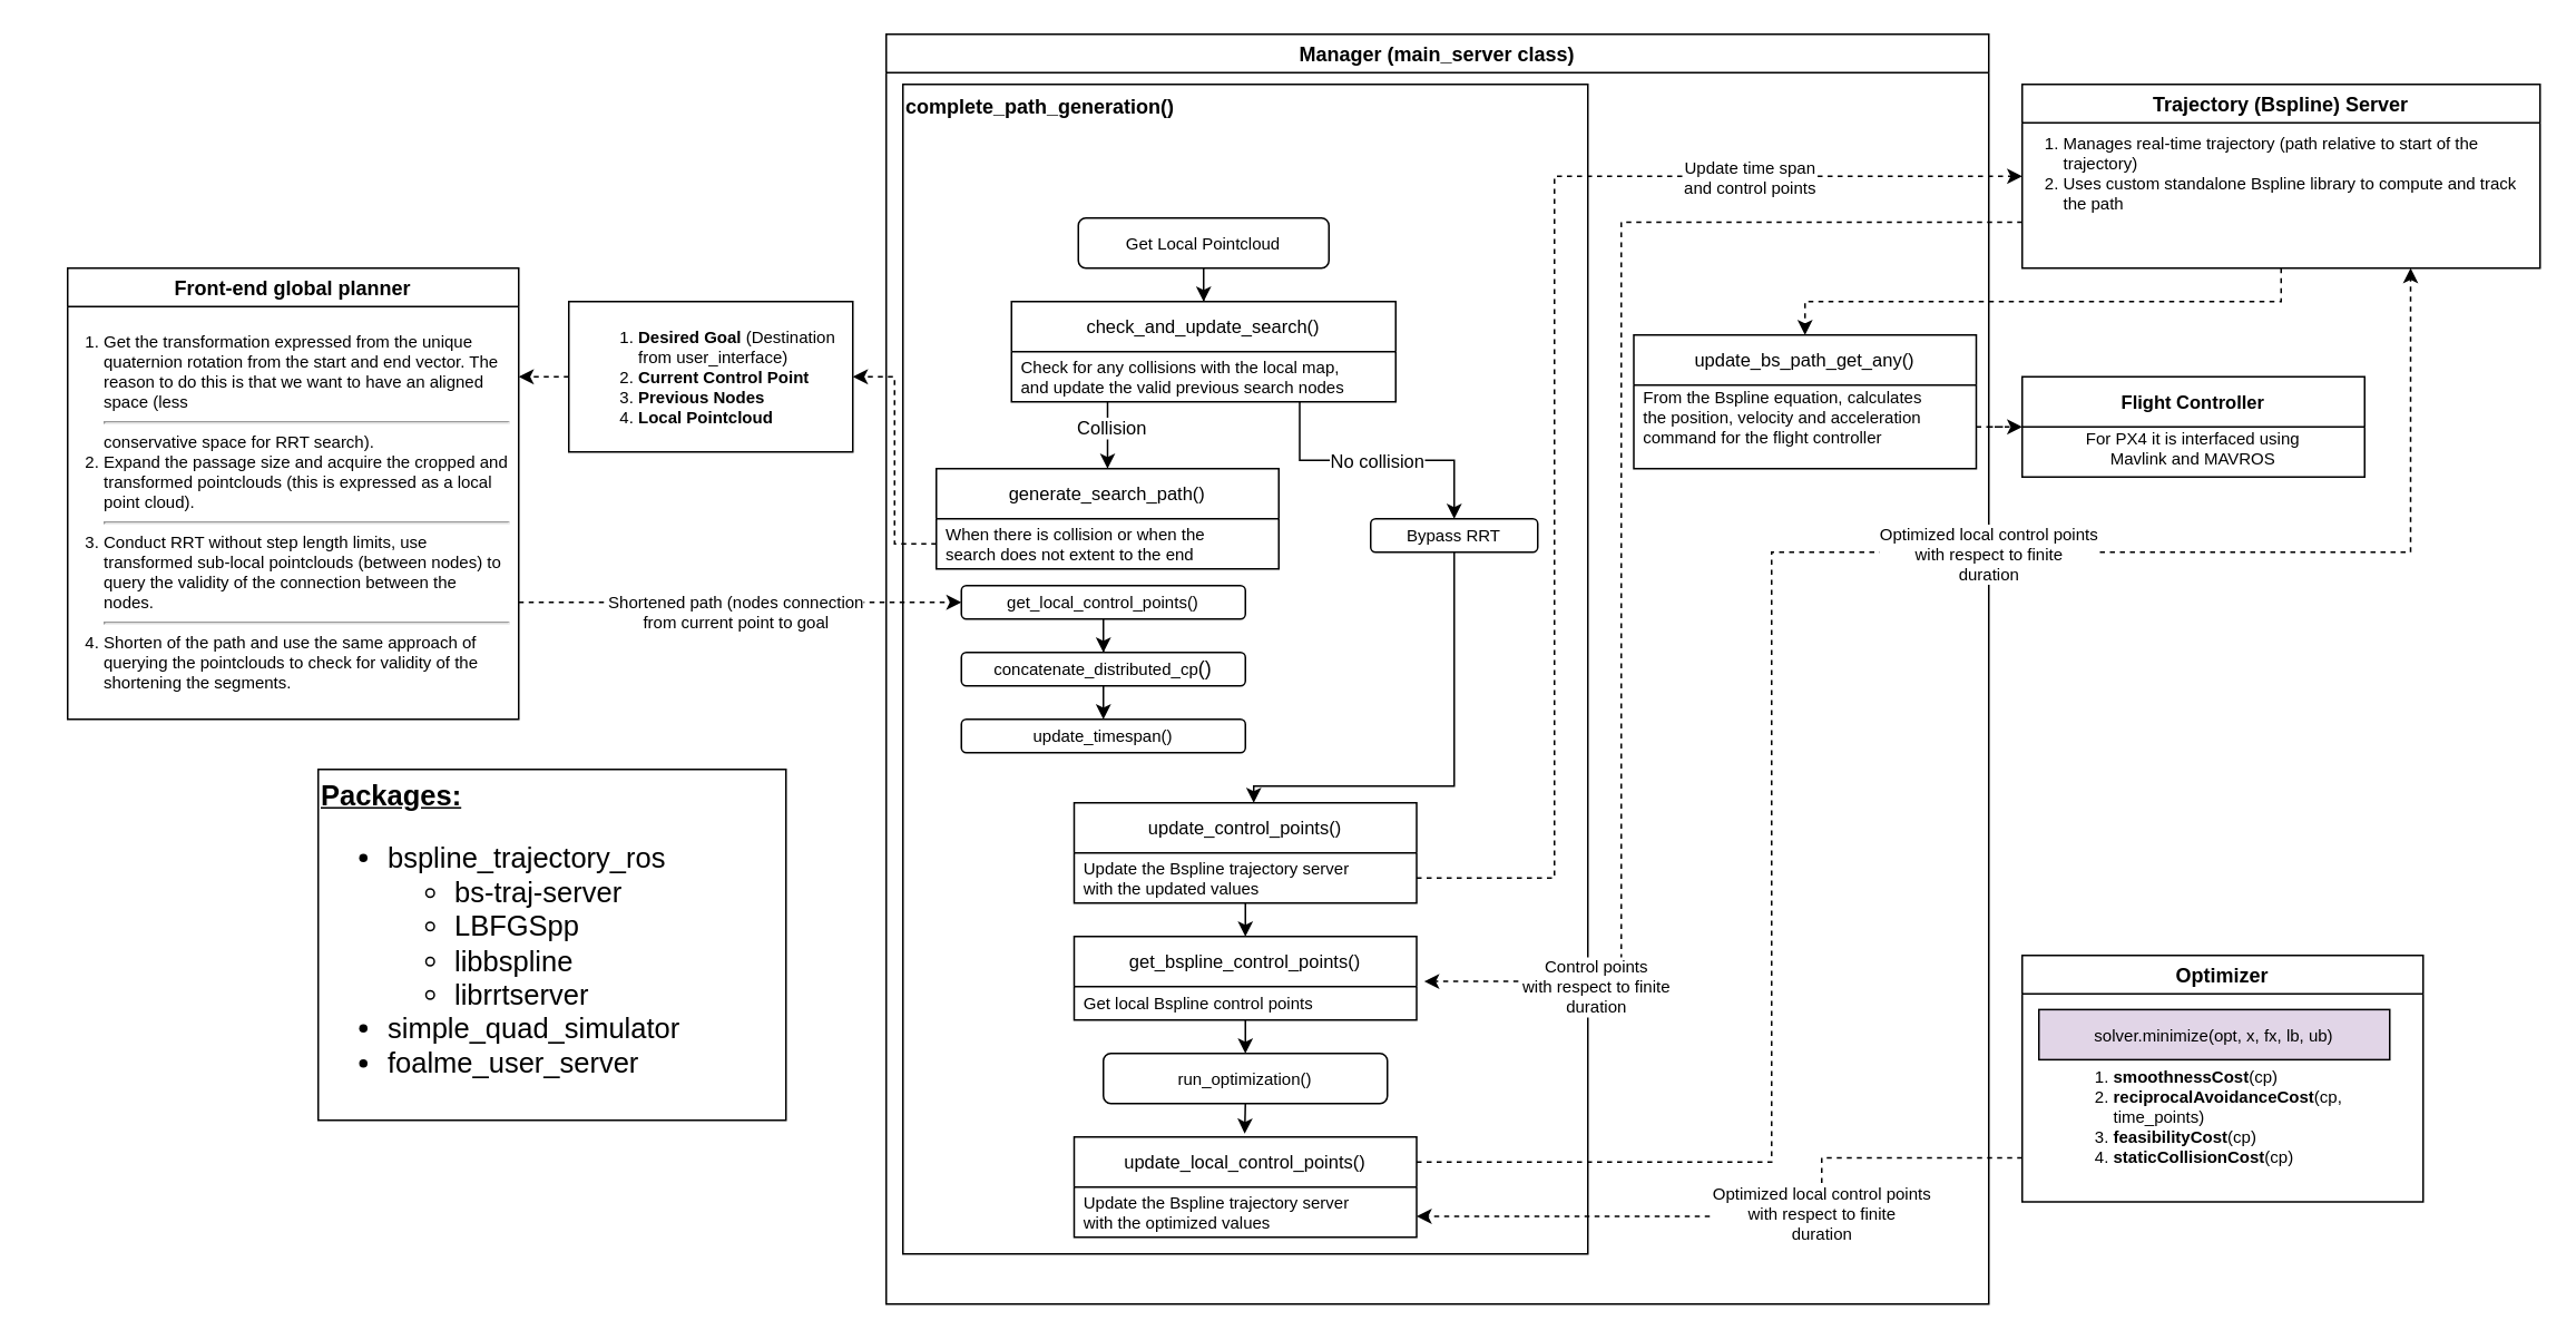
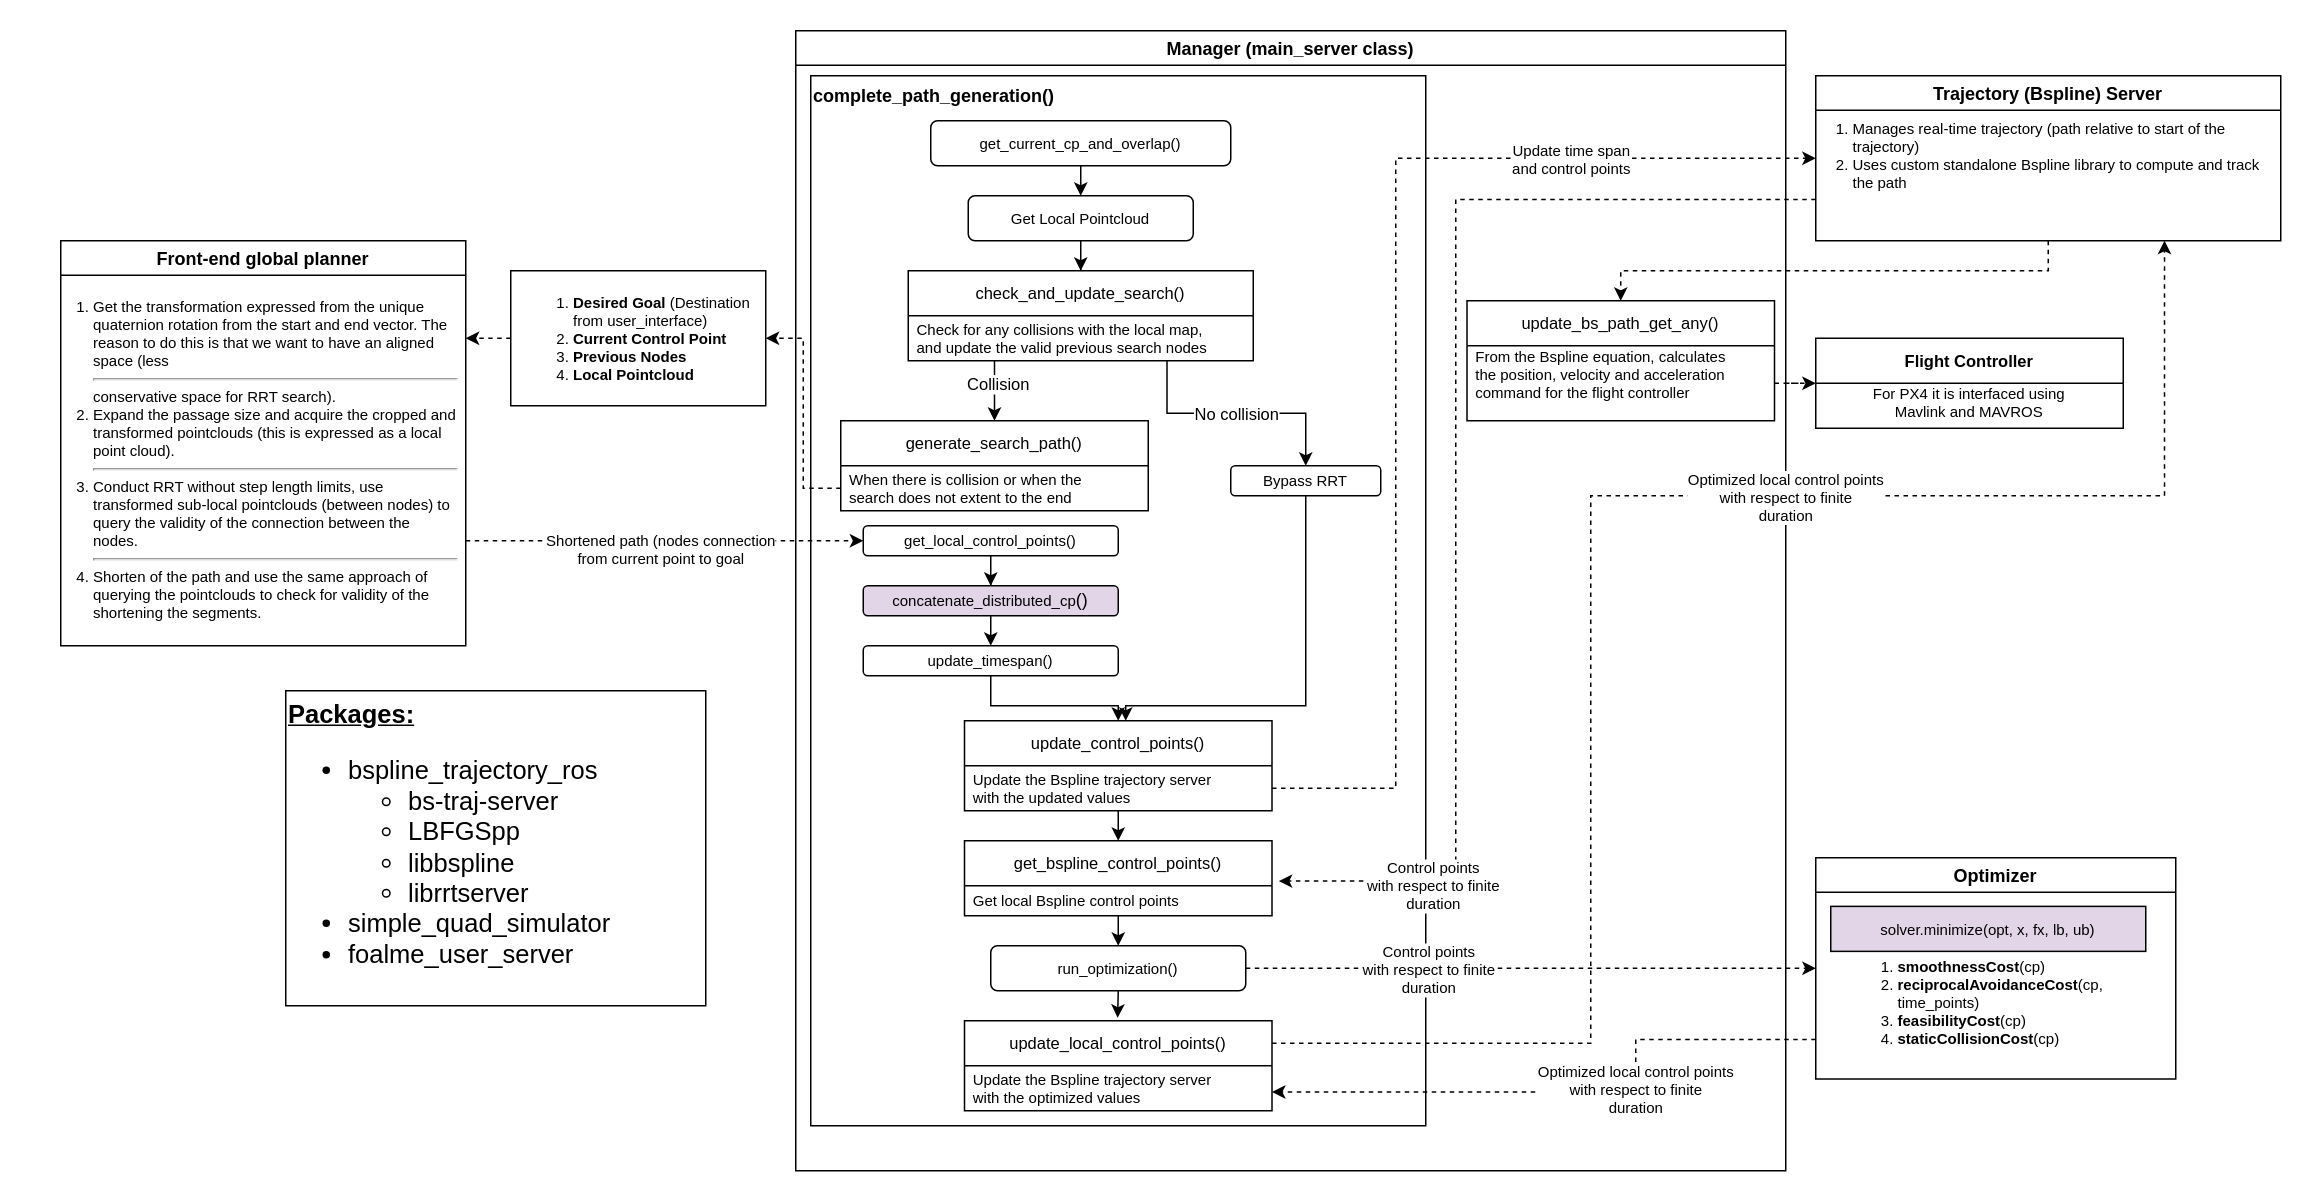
+ <mxCell id="13" value="&lt;span class=&quot;pl-c1&quot; style=&quot;font-size: 10px;&quot;&gt;get_current_cp_and_overlap&lt;/span&gt;()" style="rounded=1;whiteSpace=wrap;html=1;fontSize=10;" vertex="1" parent="10"><mxGeometry x="90" y="60" width="200" height="30" as="geometry" /></mxCell>
+ <mxCell id="12" style="edgeStyle=orthogonalEdgeStyle;rounded=0;orthogonalLoop=1;jettySize=auto;html=1;exitX=0.5;exitY=1;exitDx=0;exitDy=0;entryX=0.5;entryY=0;entryDx=0;entryDy=0;" edge="1" parent="10" source="13" target="15"><mxGeometry relative="1" as="geometry" /></mxCell>
- <mxCell id="29" value="&lt;font style=&quot;font-size: 10px;&quot;&gt;concatenate_distributed_cp&lt;/font&gt;()" style="rounded=1;whiteSpace=wrap;html=1;" vertex="1" parent="10"><mxGeometry x="45" y="370" width="170" height="20" as="geometry" /></mxCell>
+ <mxCell id="29" value="&lt;font style=&quot;font-size: 10px;&quot;&gt;concatenate_distributed_cp&lt;/font&gt;()" style="rounded=1;whiteSpace=wrap;html=1;fillColor=#e1d5e7;" vertex="1" parent="10"><mxGeometry x="45" y="370" width="170" height="20" as="geometry" /></mxCell>
+ <mxCell id="26" style="edgeStyle=orthogonalEdgeStyle;rounded=0;orthogonalLoop=1;jettySize=auto;html=1;exitX=0.5;exitY=1;exitDx=0;exitDy=0;entryX=0.5;entryY=0;entryDx=0;entryDy=0;fontSize=10;" edge="1" parent="10" source="27" target="32"><mxGeometry relative="1" as="geometry" /></mxCell>
+ <mxCell id="55" style="edgeStyle=orthogonalEdgeStyle;rounded=0;orthogonalLoop=1;jettySize=auto;html=1;exitX=1;exitY=0.5;exitDx=0;exitDy=0;fontSize=10;dashed=1;entryX=0;entryY=0.5;entryDx=0;entryDy=0;" edge="1" parent="1" source="38" target="7"><mxGeometry relative="1" as="geometry"><mxPoint x="1170" y="644.724" as="targetPoint" /></mxGeometry></mxCell>
+ <mxCell id="56" value="&lt;div&gt;Control points&lt;/div&gt;&lt;div&gt;with respect to finite&lt;/div&gt;duration" style="edgeLabel;html=1;align=center;verticalAlign=middle;resizable=0;points=[];fontSize=10;" vertex="1" connectable="0" parent="55"><mxGeometry x="0.118" y="-3" relative="1" as="geometry"><mxPoint x="-91" y="-3" as="offset" /></mxGeometry></mxCell>
